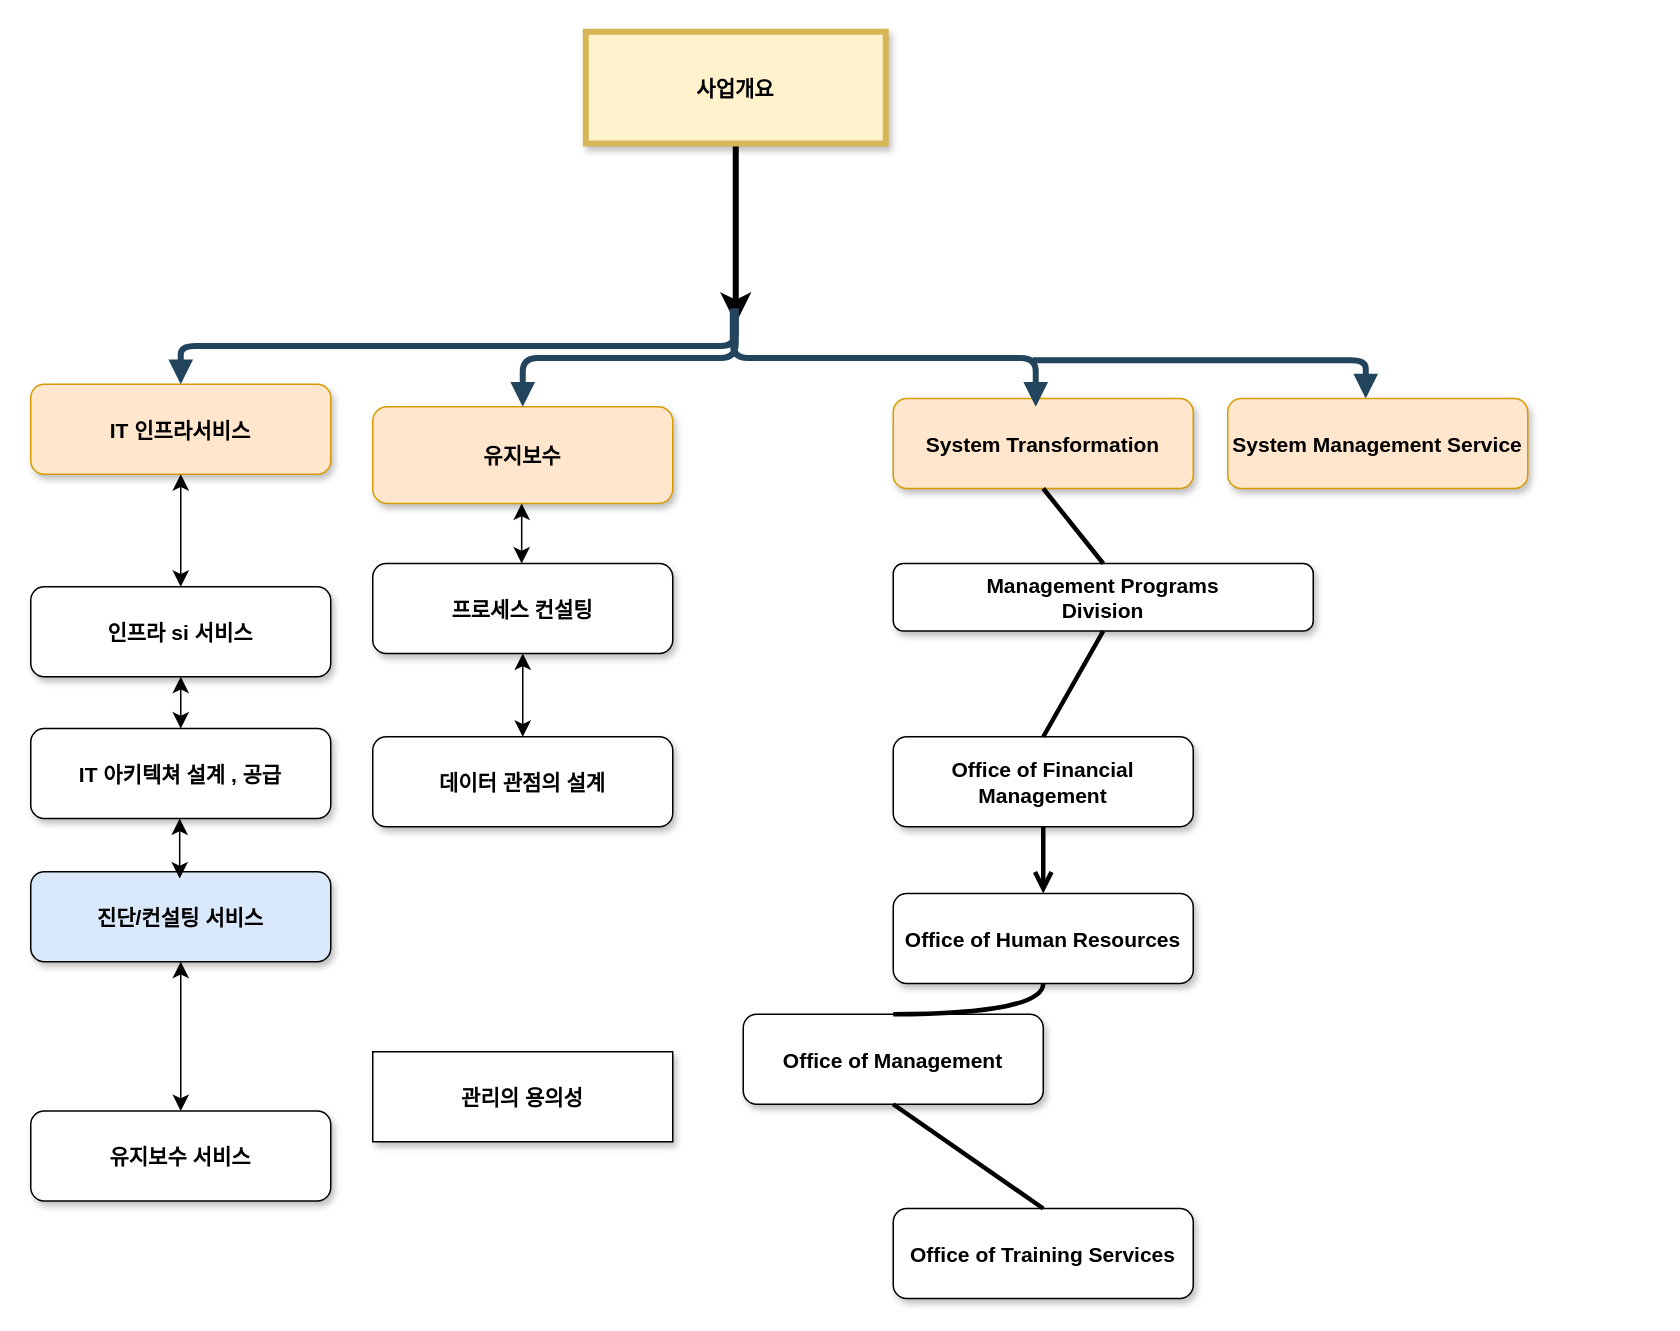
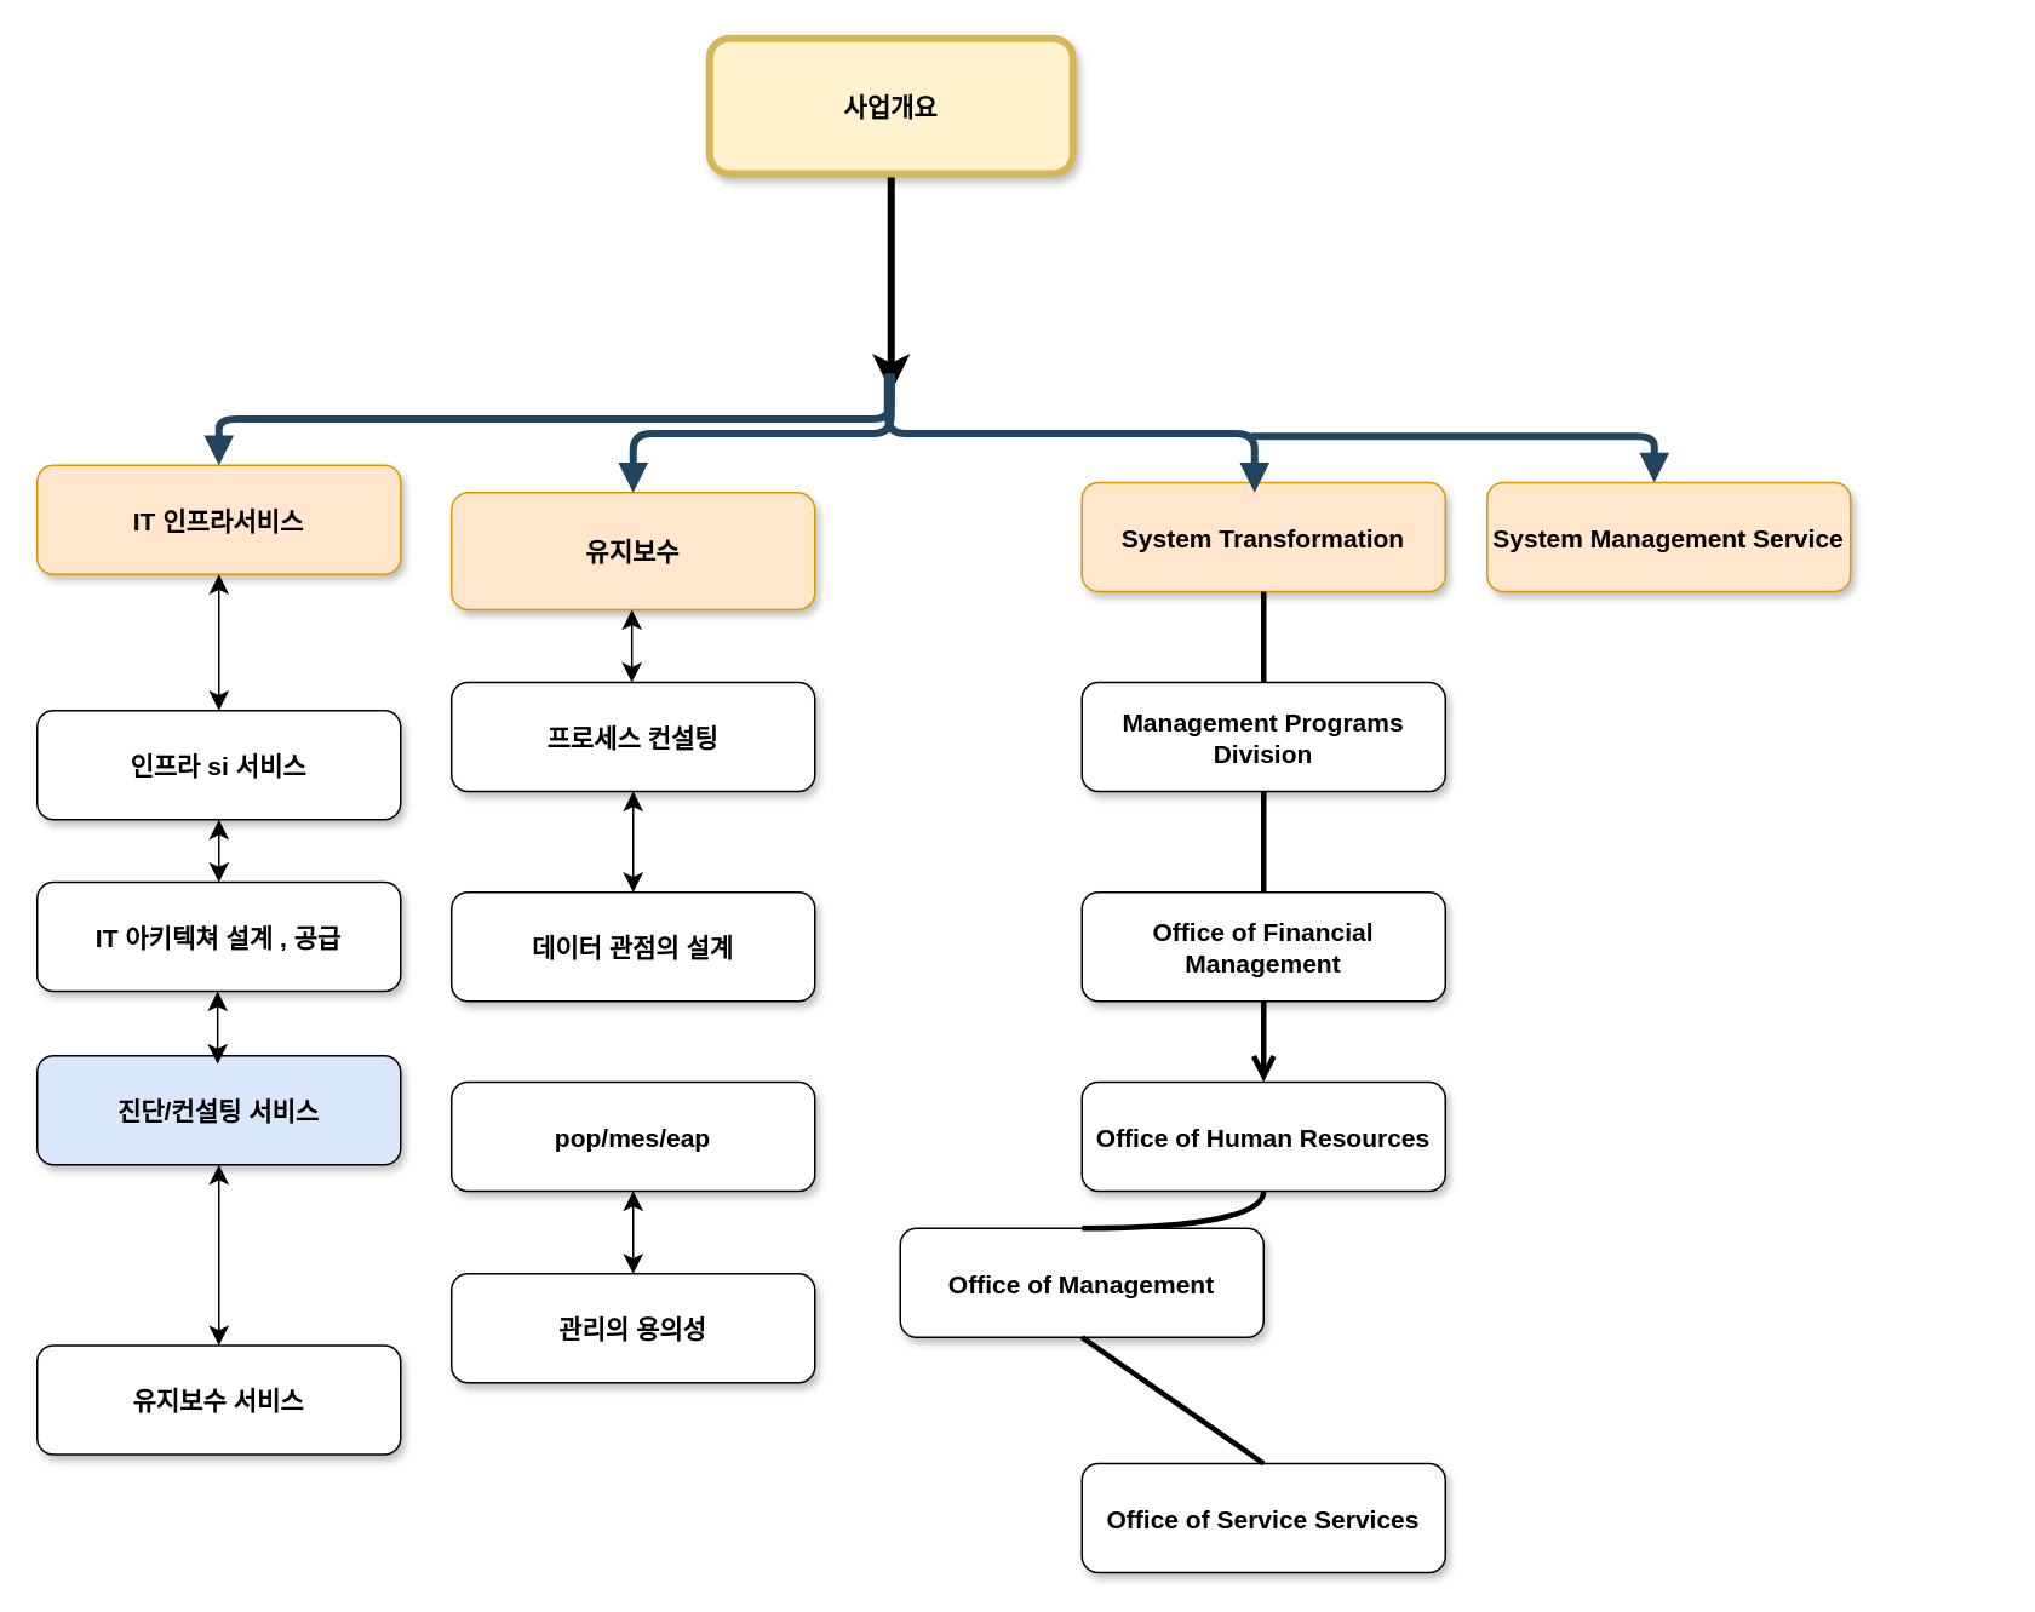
- <mxCell id="3" value="사업개요" style="fillColor=#fff2cc;strokeColor=#d6b656;shadow=1;fontStyle=1;fontSize=14;strokeWidth=4;rounded=0;" parent="1" vertex="1"><mxGeometry x="390" y="20.5" width="200" height="74.5" as="geometry" /></mxCell>
+ <mxCell id="3" value="사업개요" style="rounded=1;fillColor=#fff2cc;strokeColor=#d6b656;shadow=1;fontStyle=1;fontSize=14;strokeWidth=4;" parent="1" vertex="1"><mxGeometry x="390" y="20.5" width="200" height="74.5" as="geometry" /></mxCell>
- <mxCell id="15" value="Management Programs &#10;Division" style="rounded=1;shadow=1;fontStyle=1;fontSize=14;" parent="1" vertex="1"><mxGeometry x="595" y="375" width="280" height="45" as="geometry" /></mxCell>
+ <mxCell id="15" value="Management Programs &#10;Division" style="rounded=1;shadow=1;fontStyle=1;fontSize=14;" parent="1" vertex="1"><mxGeometry x="595" y="375" width="200" height="60" as="geometry" /></mxCell>
+ <mxCell id="13" value="pop/mes/eap" style="rounded=1;shadow=1;fontStyle=1;fontSize=14;" parent="1" vertex="1"><mxGeometry x="248" y="595" width="200" height="60" as="geometry" /></mxCell>
+ <mxCell id="31" value="" style="endArrow=classic;startArrow=classic;html=1;rounded=0;fontSize=12;startSize=8;endSize=8;curved=1;entryX=0.5;entryY=1;entryDx=0;entryDy=0;exitX=0.5;exitY=0;exitDx=0;exitDy=0;" edge="1" parent="1" source="14" target="13"><mxGeometry width="50" height="50" relative="1" as="geometry"><mxPoint x="328" y="705" as="sourcePoint" /><mxPoint x="378" y="655" as="targetPoint" /></mxGeometry></mxCell>
- <mxCell id="14" value="관리의 용의성" style="shadow=1;fontStyle=1;fontSize=14;rounded=0;" parent="1" vertex="1"><mxGeometry x="248" y="700.5" width="200" height="60" as="geometry" /></mxCell>
+ <mxCell id="14" value="관리의 용의성" style="rounded=1;shadow=1;fontStyle=1;fontSize=14;" parent="1" vertex="1"><mxGeometry x="248" y="700.5" width="200" height="60" as="geometry" /></mxCell>
- <mxCell id="19" value="Office of Training Services" style="rounded=1;shadow=1;fontStyle=1;fontSize=14;" parent="1" vertex="1"><mxGeometry x="595" y="805" width="200" height="60" as="geometry" /></mxCell>
+ <mxCell id="19" value="Office of Service Services" style="rounded=1;shadow=1;fontStyle=1;fontSize=14;" parent="1" vertex="1"><mxGeometry x="595" y="805" width="200" height="60" as="geometry" /></mxCell>
